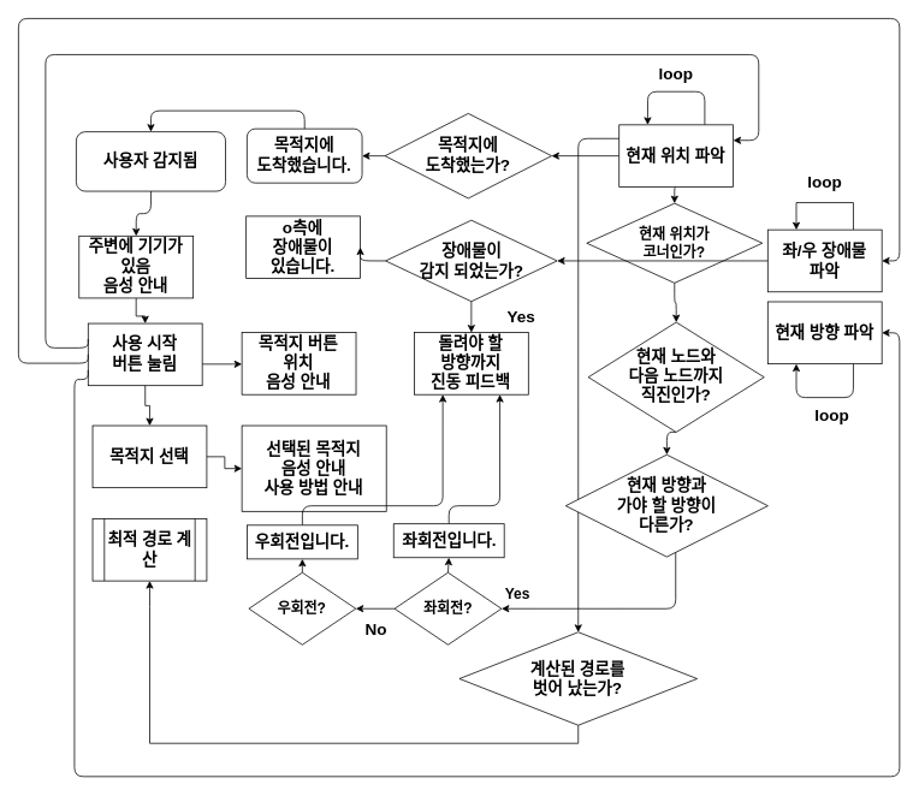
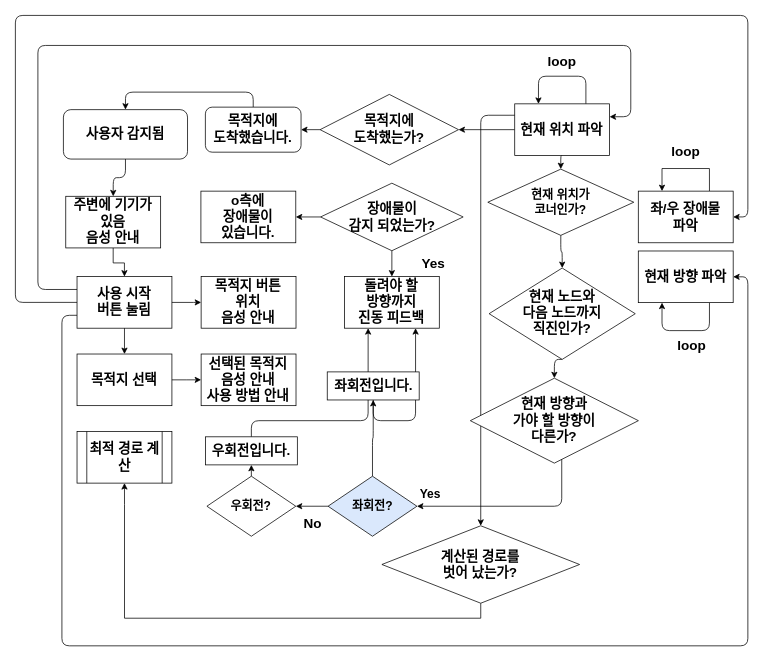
- <mxCell id="55" value="o측에&lt;br&gt;장애물이&lt;br&gt;있습니다." style="whiteSpace=wrap;html=1;rounded=0;fontStyle=1;fontSize=18;verticalAlign=middle;horizontal=1;" vertex="1" parent="1"><mxGeometry x="272.214" y="239.134" width="126.429" height="68.807" as="geometry" /></mxCell>
+ <mxCell id="55" value="o측에&lt;br&gt;장애물이&lt;br&gt;있습니다." style="whiteSpace=wrap;html=1;rounded=0;fontStyle=1;fontSize=18;verticalAlign=middle;horizontal=1;" vertex="1" parent="1"><mxGeometry x="267.214" y="254.134" width="126.429" height="68.807" as="geometry" /></mxCell>
- <mxCell id="54" style="edgeStyle=orthogonalEdgeStyle;curved=0;rounded=1;sketch=0;orthogonalLoop=1;jettySize=auto;html=1;exitX=0;exitY=0.5;exitDx=0;exitDy=0;entryX=1;entryY=0.5;entryDx=0;entryDy=0;fontSize=16;" edge="1" parent="1" source="51" target="20"><mxGeometry relative="1" as="geometry" /></mxCell>
- <mxCell id="4" value="사용 시작&lt;br style=&quot;font-size: 18px;&quot;&gt;버튼 눌림" style="rounded=0;whiteSpace=wrap;html=1;fontStyle=1;fontSize=18;verticalAlign=middle;horizontal=1;" vertex="1" parent="1"><mxGeometry x="97.143" y="357.954" width="126.429" height="68.807" as="geometry" /></mxCell>
+ <mxCell id="4" value="사용 시작&lt;br style=&quot;font-size: 18px;&quot;&gt;버튼 눌림" style="rounded=0;whiteSpace=wrap;html=1;fontStyle=1;fontSize=18;verticalAlign=middle;horizontal=1;" vertex="1" parent="1"><mxGeometry x="102.143" y="367.954" width="126.429" height="68.807" as="geometry" /></mxCell>
- <mxCell id="13" value="선택된 목적지&lt;br style=&quot;font-size: 18px;&quot;&gt;음성 안내&lt;br style=&quot;font-size: 18px;&quot;&gt;사용 방법 안내" style="whiteSpace=wrap;html=1;rounded=0;fontStyle=1;fontSize=18;verticalAlign=middle;horizontal=1;" vertex="1" parent="1"><mxGeometry x="267.494" y="471.165" width="160" height="95" as="geometry" /></mxCell>
+ <mxCell id="13" value="선택된 목적지&lt;br style=&quot;font-size: 18px;&quot;&gt;음성 안내&lt;br style=&quot;font-size: 18px;&quot;&gt;사용 방법 안내" style="whiteSpace=wrap;html=1;rounded=0;fontStyle=1;fontSize=18;verticalAlign=middle;horizontal=1;" vertex="1" parent="1"><mxGeometry x="267.494" y="471.165" width="126.429" height="68.807" as="geometry" /></mxCell>
- <mxCell id="39" value="좌회전입니다." style="whiteSpace=wrap;html=1;rounded=0;fontStyle=1;fontSize=18;verticalAlign=middle;horizontal=1;" vertex="1" parent="1"><mxGeometry x="435.53" y="580" width="122.51" height="37.4" as="geometry" /></mxCell>
+ <mxCell id="39" value="좌회전입니다." style="whiteSpace=wrap;html=1;rounded=0;fontStyle=1;fontSize=18;verticalAlign=middle;horizontal=1;" vertex="1" parent="1"><mxGeometry x="435.53" y="495" width="122.51" height="37.4" as="geometry" /></mxCell>
- <mxCell id="30" value="&lt;b&gt;좌회전?&lt;/b&gt;" style="rhombus;whiteSpace=wrap;html=1;rounded=0;sketch=0;fontSize=16;" vertex="1" parent="1"><mxGeometry x="436.61" y="633.98" width="118.43" height="80" as="geometry" /></mxCell>
+ <mxCell id="30" value="&lt;b&gt;좌회전?&lt;/b&gt;" style="rhombus;whiteSpace=wrap;html=1;rounded=0;sketch=0;fontSize=16;fillColor=#dae8fc;" vertex="1" parent="1"><mxGeometry x="436.61" y="633.98" width="118.43" height="80" as="geometry" /></mxCell>
